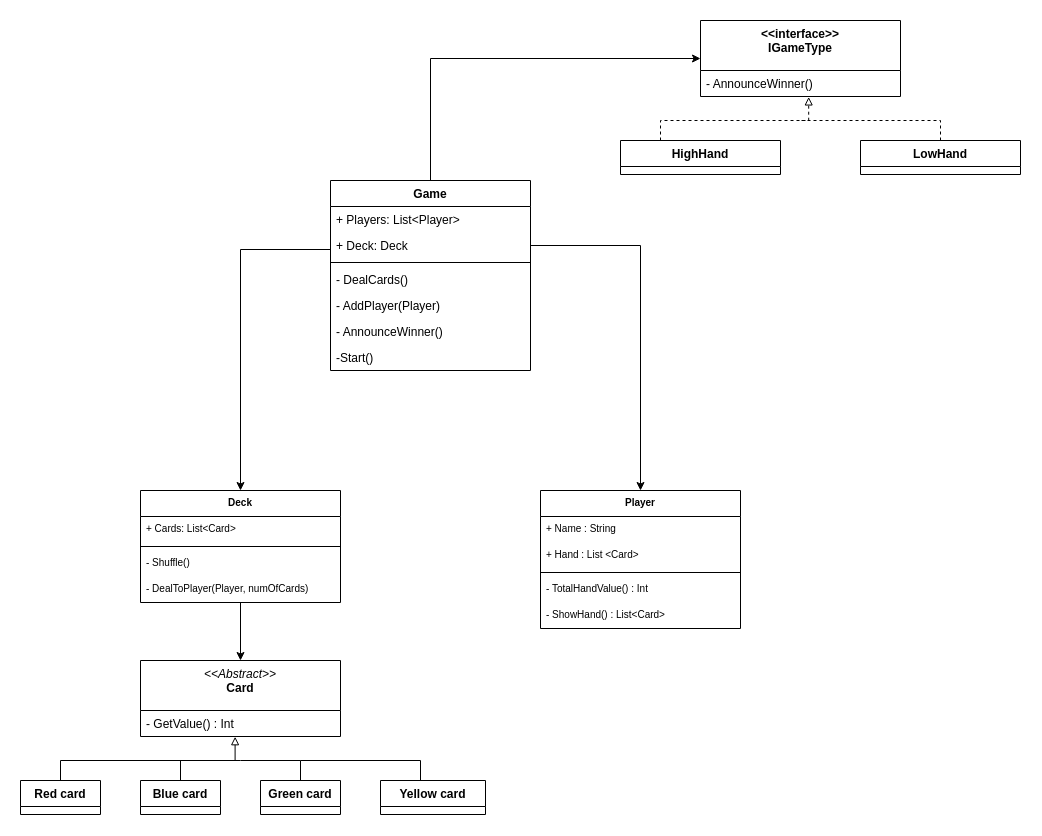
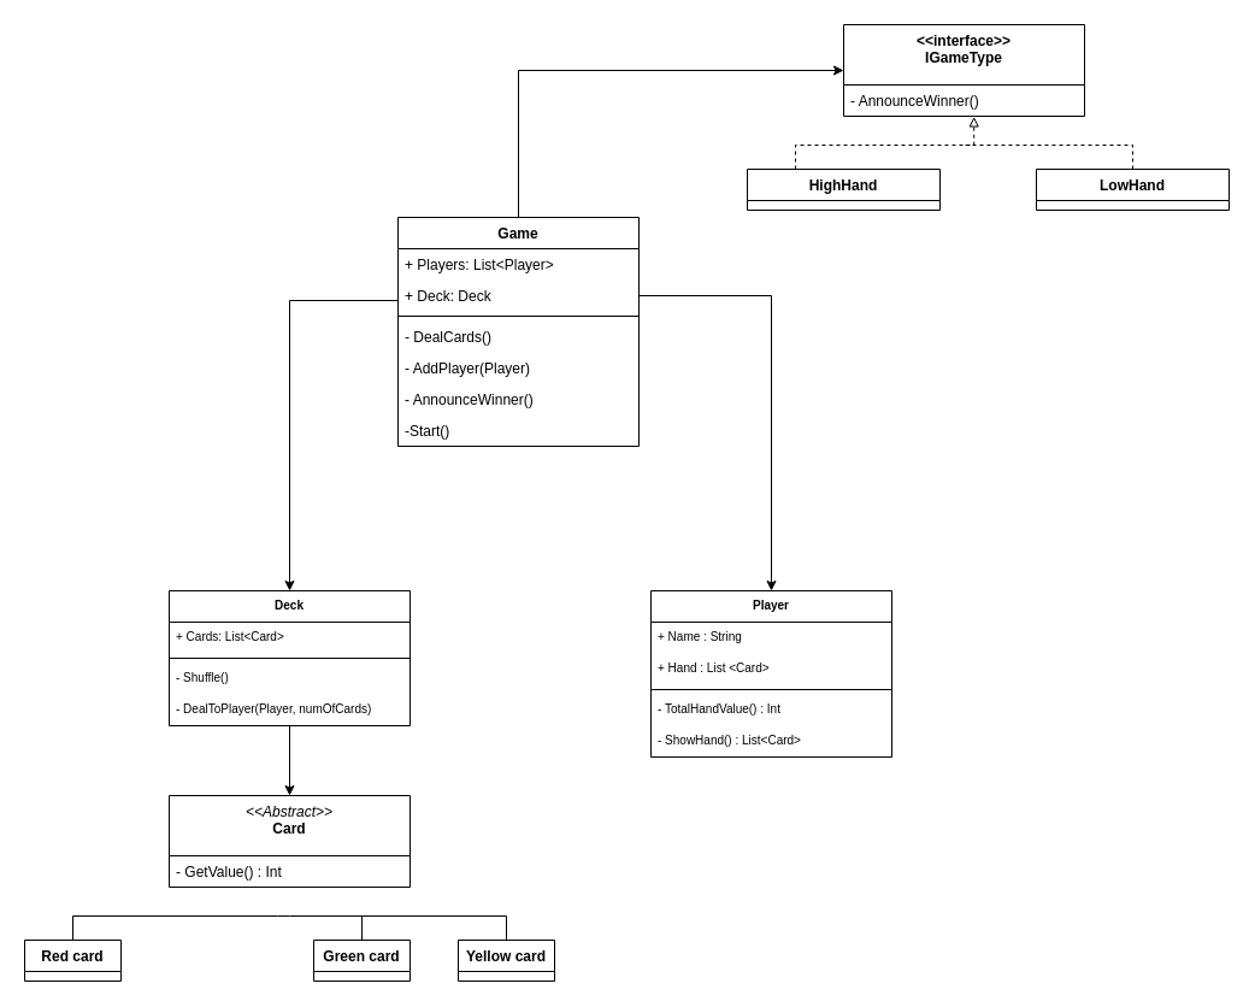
- <mxCell id="33" style="edgeStyle=orthogonalEdgeStyle;rounded=0;orthogonalLoop=1;jettySize=auto;html=1;entryX=0.473;entryY=1.009;entryDx=0;entryDy=0;entryPerimeter=0;endArrow=block;endFill=0;" edge="1" parent="1" source="28" target="25"><mxGeometry relative="1" as="geometry"><Array as="points"><mxPoint x="180" y="760" /><mxPoint x="235" y="760" /></Array></mxGeometry></mxCell>
- <mxCell id="28" value="Blue card" style="swimlane;fontStyle=1;align=center;verticalAlign=top;childLayout=stackLayout;horizontal=1;startSize=26;horizontalStack=0;resizeParent=1;resizeParentMax=0;resizeLast=0;collapsible=1;marginBottom=0;whiteSpace=wrap;html=1;" vertex="1" parent="1"><mxGeometry x="140" y="780" width="80" height="34" as="geometry" /></mxCell>
- <mxCell id="32" value="Yellow card" style="swimlane;fontStyle=1;align=center;verticalAlign=top;childLayout=stackLayout;horizontal=1;startSize=26;horizontalStack=0;resizeParent=1;resizeParentMax=0;resizeLast=0;collapsible=1;marginBottom=0;whiteSpace=wrap;html=1;" vertex="1" parent="1"><mxGeometry x="380" y="780" width="105" height="34" as="geometry" /></mxCell>
+ <mxCell id="32" value="Yellow card" style="swimlane;fontStyle=1;align=center;verticalAlign=top;childLayout=stackLayout;horizontal=1;startSize=26;horizontalStack=0;resizeParent=1;resizeParentMax=0;resizeLast=0;collapsible=1;marginBottom=0;whiteSpace=wrap;html=1;" vertex="1" parent="1"><mxGeometry x="380" y="780" width="80" height="34" as="geometry" /></mxCell>
